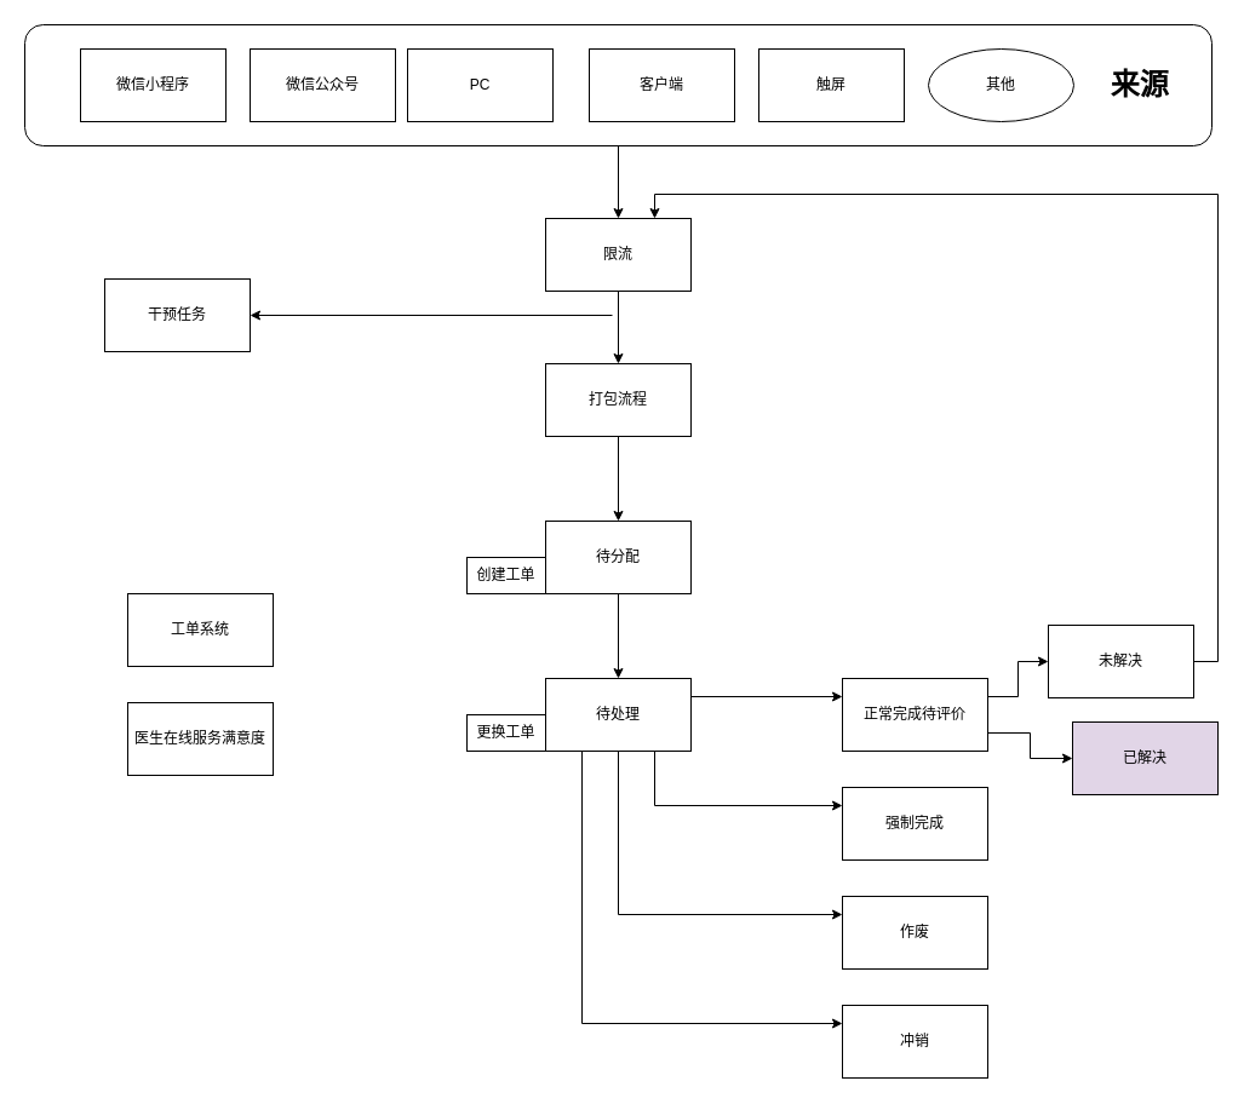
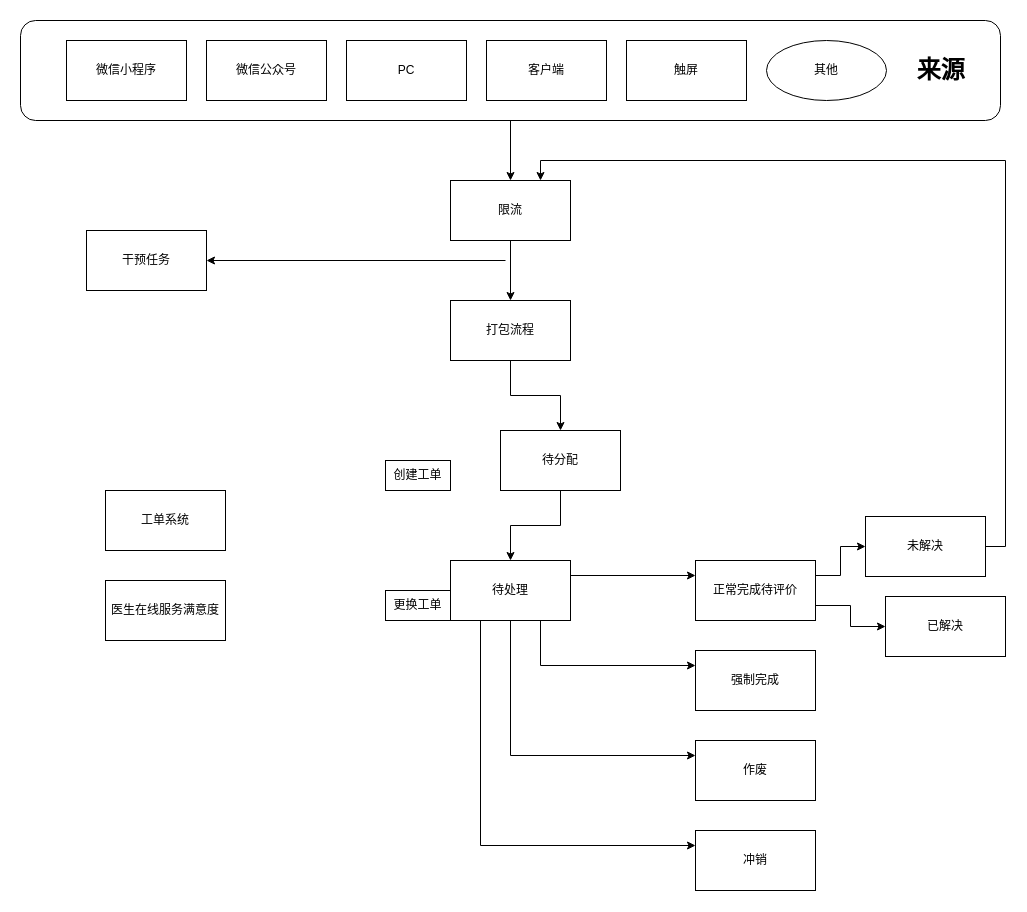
- <mxCell id="6" value="PC" style="rounded=0;whiteSpace=wrap;html=1;" parent="1" vertex="1"><mxGeometry x="336" y="40" width="120" height="60" as="geometry" /></mxCell>
+ <mxCell id="6" value="PC" style="rounded=0;whiteSpace=wrap;html=1;" parent="1" vertex="1"><mxGeometry x="346" y="40" width="120" height="60" as="geometry" /></mxCell>
- <mxCell id="14" value="待分配" style="rounded=0;whiteSpace=wrap;html=1;" parent="1" vertex="1"><mxGeometry x="450" y="430" width="120" height="60" as="geometry" /></mxCell>
+ <mxCell id="14" value="待分配" style="rounded=0;whiteSpace=wrap;html=1;" parent="1" vertex="1"><mxGeometry x="500" y="430" width="120" height="60" as="geometry" /></mxCell>
- <mxCell id="26" value="已解决" style="rounded=0;whiteSpace=wrap;html=1;fillColor=#e1d5e7;" parent="1" vertex="1"><mxGeometry x="885" y="596" width="120" height="60" as="geometry" /></mxCell>
+ <mxCell id="26" value="已解决" style="rounded=0;whiteSpace=wrap;html=1;" parent="1" vertex="1"><mxGeometry x="885" y="596" width="120" height="60" as="geometry" /></mxCell>
